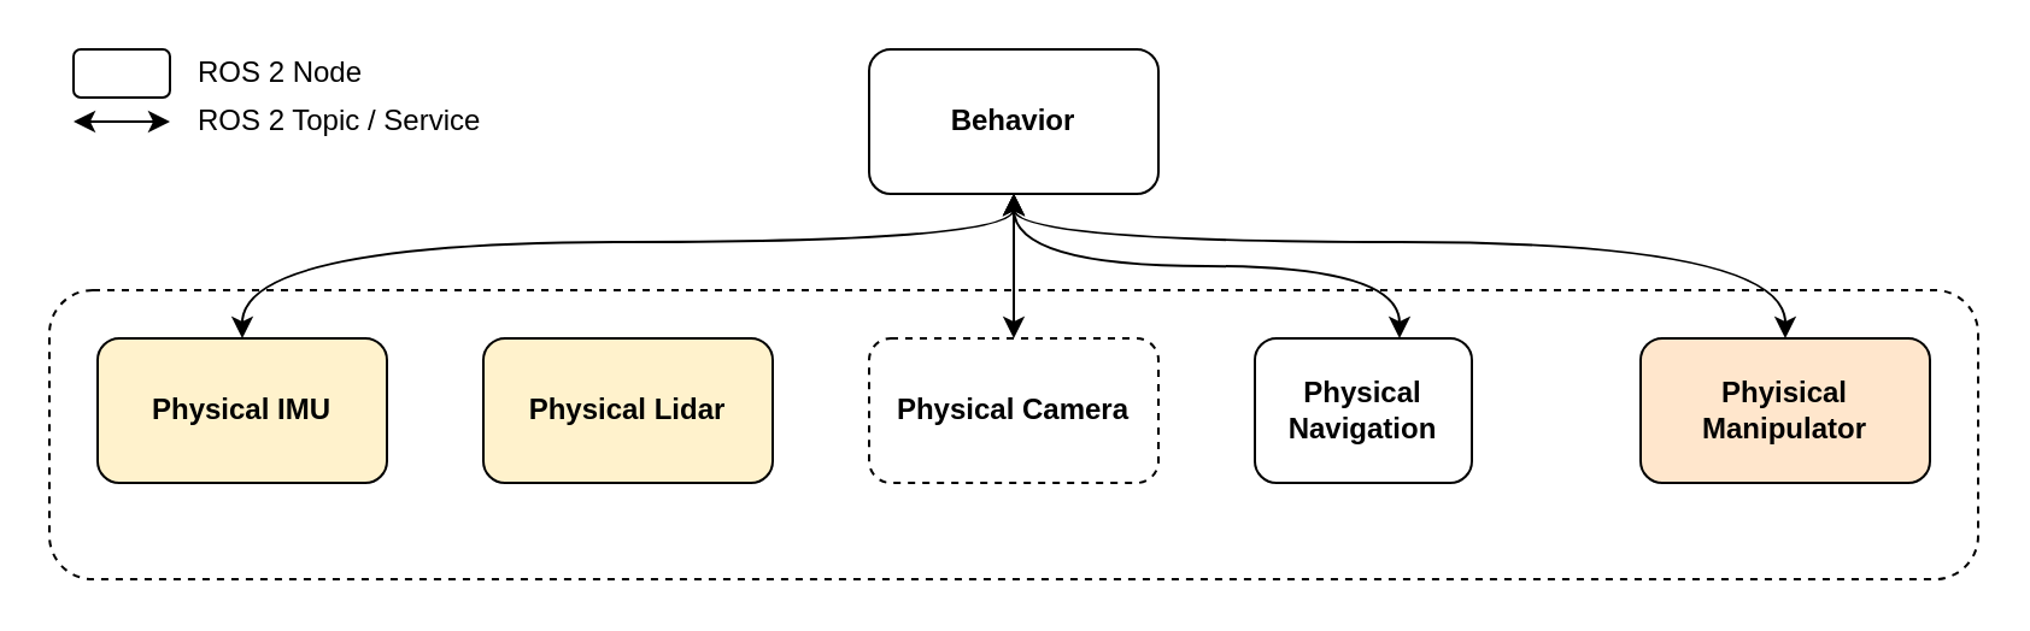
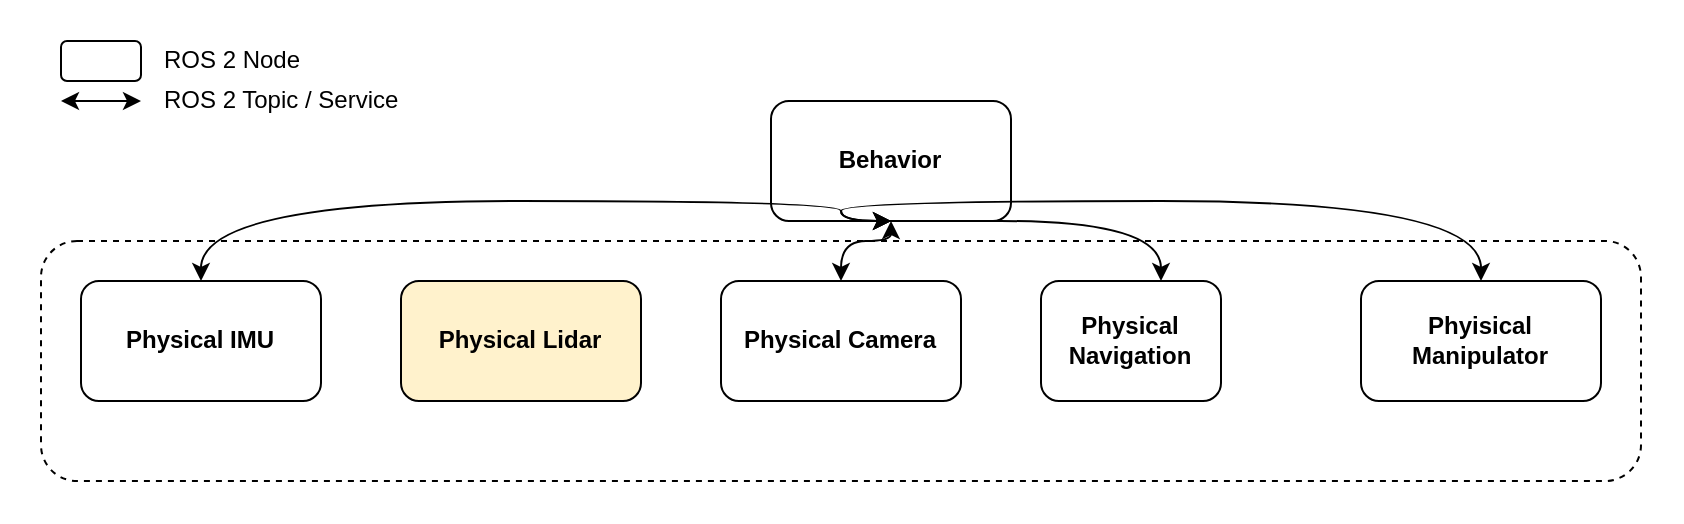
- <mxCell id="3" value="&lt;b&gt;Behavior&lt;/b&gt;" style="rounded=1;whiteSpace=wrap;html=1;" parent="1" vertex="1"><mxGeometry x="360" y="20" width="120" height="60" as="geometry" /></mxCell>
+ <mxCell id="3" value="&lt;b&gt;Behavior&lt;/b&gt;" style="rounded=1;whiteSpace=wrap;html=1;" parent="1" vertex="1"><mxGeometry x="385" y="50" width="120" height="60" as="geometry" /></mxCell>
- <mxCell id="5" value="&lt;b&gt;Physical IMU&lt;/b&gt;" style="rounded=1;whiteSpace=wrap;html=1;fillColor=#fff2cc;" parent="1" vertex="1"><mxGeometry x="40" y="140" width="120" height="60" as="geometry" /></mxCell>
+ <mxCell id="5" value="&lt;b&gt;Physical IMU&lt;/b&gt;" style="rounded=1;whiteSpace=wrap;html=1;" parent="1" vertex="1"><mxGeometry x="40" y="140" width="120" height="60" as="geometry" /></mxCell>
- <mxCell id="7" value="&lt;b&gt;Physical Camera&lt;/b&gt;" style="rounded=1;whiteSpace=wrap;html=1;dashed=1;" parent="1" vertex="1"><mxGeometry x="360" y="140" width="120" height="60" as="geometry" /></mxCell>
+ <mxCell id="7" value="&lt;b&gt;Physical Camera&lt;/b&gt;" style="rounded=1;whiteSpace=wrap;html=1;" parent="1" vertex="1"><mxGeometry x="360" y="140" width="120" height="60" as="geometry" /></mxCell>
- <mxCell id="11" value="&lt;b&gt;Phyisical Manipulator&lt;/b&gt;" style="rounded=1;whiteSpace=wrap;html=1;fillColor=#ffe6cc;" parent="1" vertex="1"><mxGeometry x="680" y="140" width="120" height="60" as="geometry" /></mxCell>
+ <mxCell id="11" value="&lt;b&gt;Phyisical Manipulator&lt;/b&gt;" style="rounded=1;whiteSpace=wrap;html=1;" parent="1" vertex="1"><mxGeometry x="680" y="140" width="120" height="60" as="geometry" /></mxCell>
